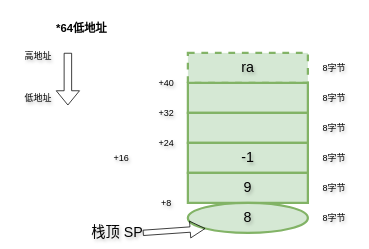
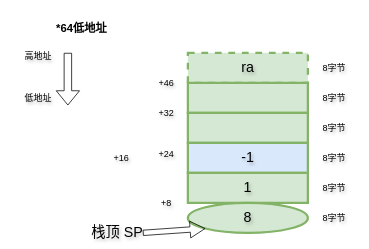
- <mxCell id="19" value="+40" style="text;html=1;align=center;verticalAlign=middle;resizable=0;points=[];autosize=1;strokeColor=none;fillColor=none;labelBackgroundColor=none;textShadow=1;labelBorderColor=none;" vertex="1" parent="1"><mxGeometry x="201" y="97" width="40" height="28" as="geometry" /></mxCell>
+ <mxCell id="19" value="+46" style="text;html=1;align=center;verticalAlign=middle;resizable=0;points=[];autosize=1;strokeColor=none;fillColor=none;labelBackgroundColor=none;textShadow=1;labelBorderColor=none;" vertex="1" parent="1"><mxGeometry x="201" y="97" width="40" height="28" as="geometry" /></mxCell>
- <mxCell id="22" value="+24" style="text;html=1;align=center;verticalAlign=middle;resizable=0;points=[];autosize=1;strokeColor=none;fillColor=none;labelBackgroundColor=none;textShadow=1;labelBorderColor=none;" vertex="1" parent="1"><mxGeometry x="201" y="176" width="40" height="28" as="geometry" /></mxCell>
+ <mxCell id="22" value="+24" style="text;html=1;align=center;verticalAlign=middle;resizable=0;points=[];autosize=1;strokeColor=none;fillColor=none;labelBackgroundColor=none;textShadow=1;labelBorderColor=none;" vertex="1" parent="1"><mxGeometry x="201" y="191" width="40" height="28" as="geometry" /></mxCell>
- <mxCell id="5" value="-1" style="rounded=0;whiteSpace=wrap;html=1;fontSize=19;labelBackgroundColor=none;textShadow=1;labelBorderColor=none;fillColor=#d5e8d4;strokeColor=#82b366;strokeWidth=3;" parent="1" vertex="1"><mxGeometry x="250" y="190" width="160" height="40" as="geometry" /></mxCell>
+ <mxCell id="5" value="-1" style="rounded=0;whiteSpace=wrap;html=1;fontSize=19;labelBackgroundColor=none;textShadow=1;labelBorderColor=none;fillColor=#dae8fc;strokeColor=#82b366;strokeWidth=3;" parent="1" vertex="1"><mxGeometry x="250" y="190" width="160" height="40" as="geometry" /></mxCell>
- <mxCell id="6" value="9" style="rounded=0;whiteSpace=wrap;html=1;fontSize=19;labelBackgroundColor=none;textShadow=1;labelBorderColor=none;fillColor=#d5e8d4;strokeColor=#82b366;strokeWidth=3;" parent="1" vertex="1"><mxGeometry x="250" y="230" width="160" height="40" as="geometry" /></mxCell>
+ <mxCell id="6" value="1" style="rounded=0;whiteSpace=wrap;html=1;fontSize=19;labelBackgroundColor=none;textShadow=1;labelBorderColor=none;fillColor=#d5e8d4;strokeColor=#82b366;strokeWidth=3;" parent="1" vertex="1"><mxGeometry x="250" y="230" width="160" height="40" as="geometry" /></mxCell>
